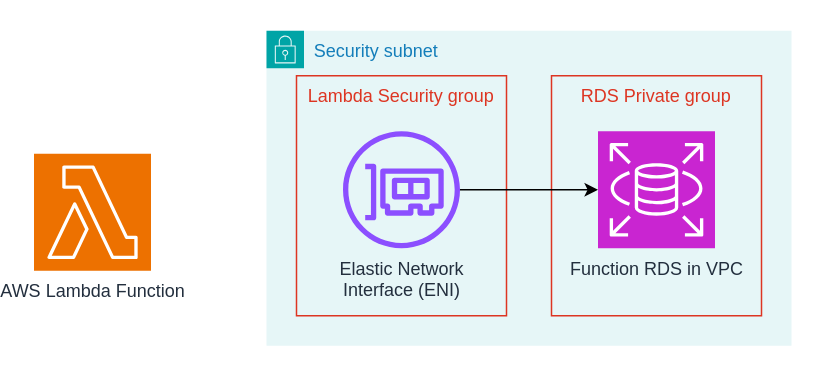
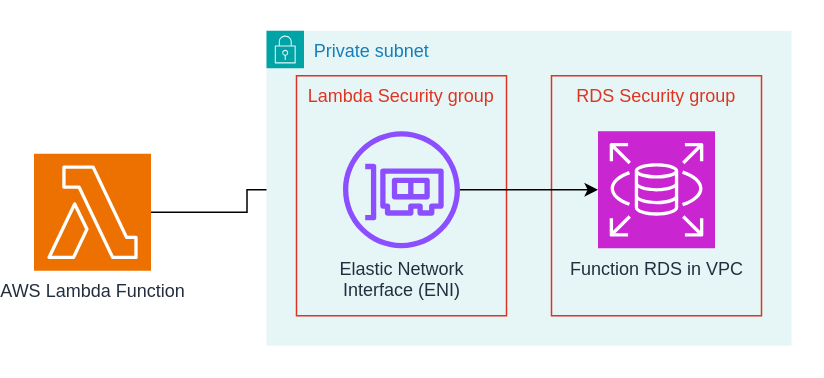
- <mxCell id="4" value="Security subnet" style="points=[[0,0],[0.25,0],[0.5,0],[0.75,0],[1,0],[1,0.25],[1,0.5],[1,0.75],[1,1],[0.75,1],[0.5,1],[0.25,1],[0,1],[0,0.75],[0,0.5],[0,0.25]];outlineConnect=0;gradientColor=none;html=1;whiteSpace=wrap;fontSize=12;fontStyle=0;container=1;pointerEvents=0;collapsible=0;recursiveResize=0;shape=mxgraph.aws4.group;grIcon=mxgraph.aws4.group_security_group;grStroke=0;strokeColor=#00A4A6;fillColor=#E6F6F7;verticalAlign=top;align=left;spacingLeft=30;fontColor=#147EBA;dashed=0;" vertex="1" parent="1"><mxGeometry x="175" y="20" width="350" height="210" as="geometry" /></mxCell>
+ <mxCell id="4" value="Private subnet" style="points=[[0,0],[0.25,0],[0.5,0],[0.75,0],[1,0],[1,0.25],[1,0.5],[1,0.75],[1,1],[0.75,1],[0.5,1],[0.25,1],[0,1],[0,0.75],[0,0.5],[0,0.25]];outlineConnect=0;gradientColor=none;html=1;whiteSpace=wrap;fontSize=12;fontStyle=0;container=1;pointerEvents=0;collapsible=0;recursiveResize=0;shape=mxgraph.aws4.group;grIcon=mxgraph.aws4.group_security_group;grStroke=0;strokeColor=#00A4A6;fillColor=#E6F6F7;verticalAlign=top;align=left;spacingLeft=30;fontColor=#147EBA;dashed=0;" vertex="1" parent="1"><mxGeometry x="175" y="20" width="350" height="210" as="geometry" /></mxCell>
- <mxCell id="5" value="RDS Private group" style="fillColor=none;strokeColor=#DD3522;verticalAlign=top;fontStyle=0;fontColor=#DD3522;whiteSpace=wrap;html=1;" vertex="1" parent="4"><mxGeometry x="190" y="30" width="140" height="160" as="geometry" /></mxCell>
+ <mxCell id="5" value="RDS Security group" style="fillColor=none;strokeColor=#DD3522;verticalAlign=top;fontStyle=0;fontColor=#DD3522;whiteSpace=wrap;html=1;" vertex="1" parent="4"><mxGeometry x="190" y="30" width="140" height="160" as="geometry" /></mxCell>
+ <mxCell id="2" style="edgeStyle=orthogonalEdgeStyle;rounded=0;orthogonalLoop=1;jettySize=auto;html=1;" edge="1" parent="1" source="3" target="8"><mxGeometry relative="1" as="geometry" /></mxCell>
